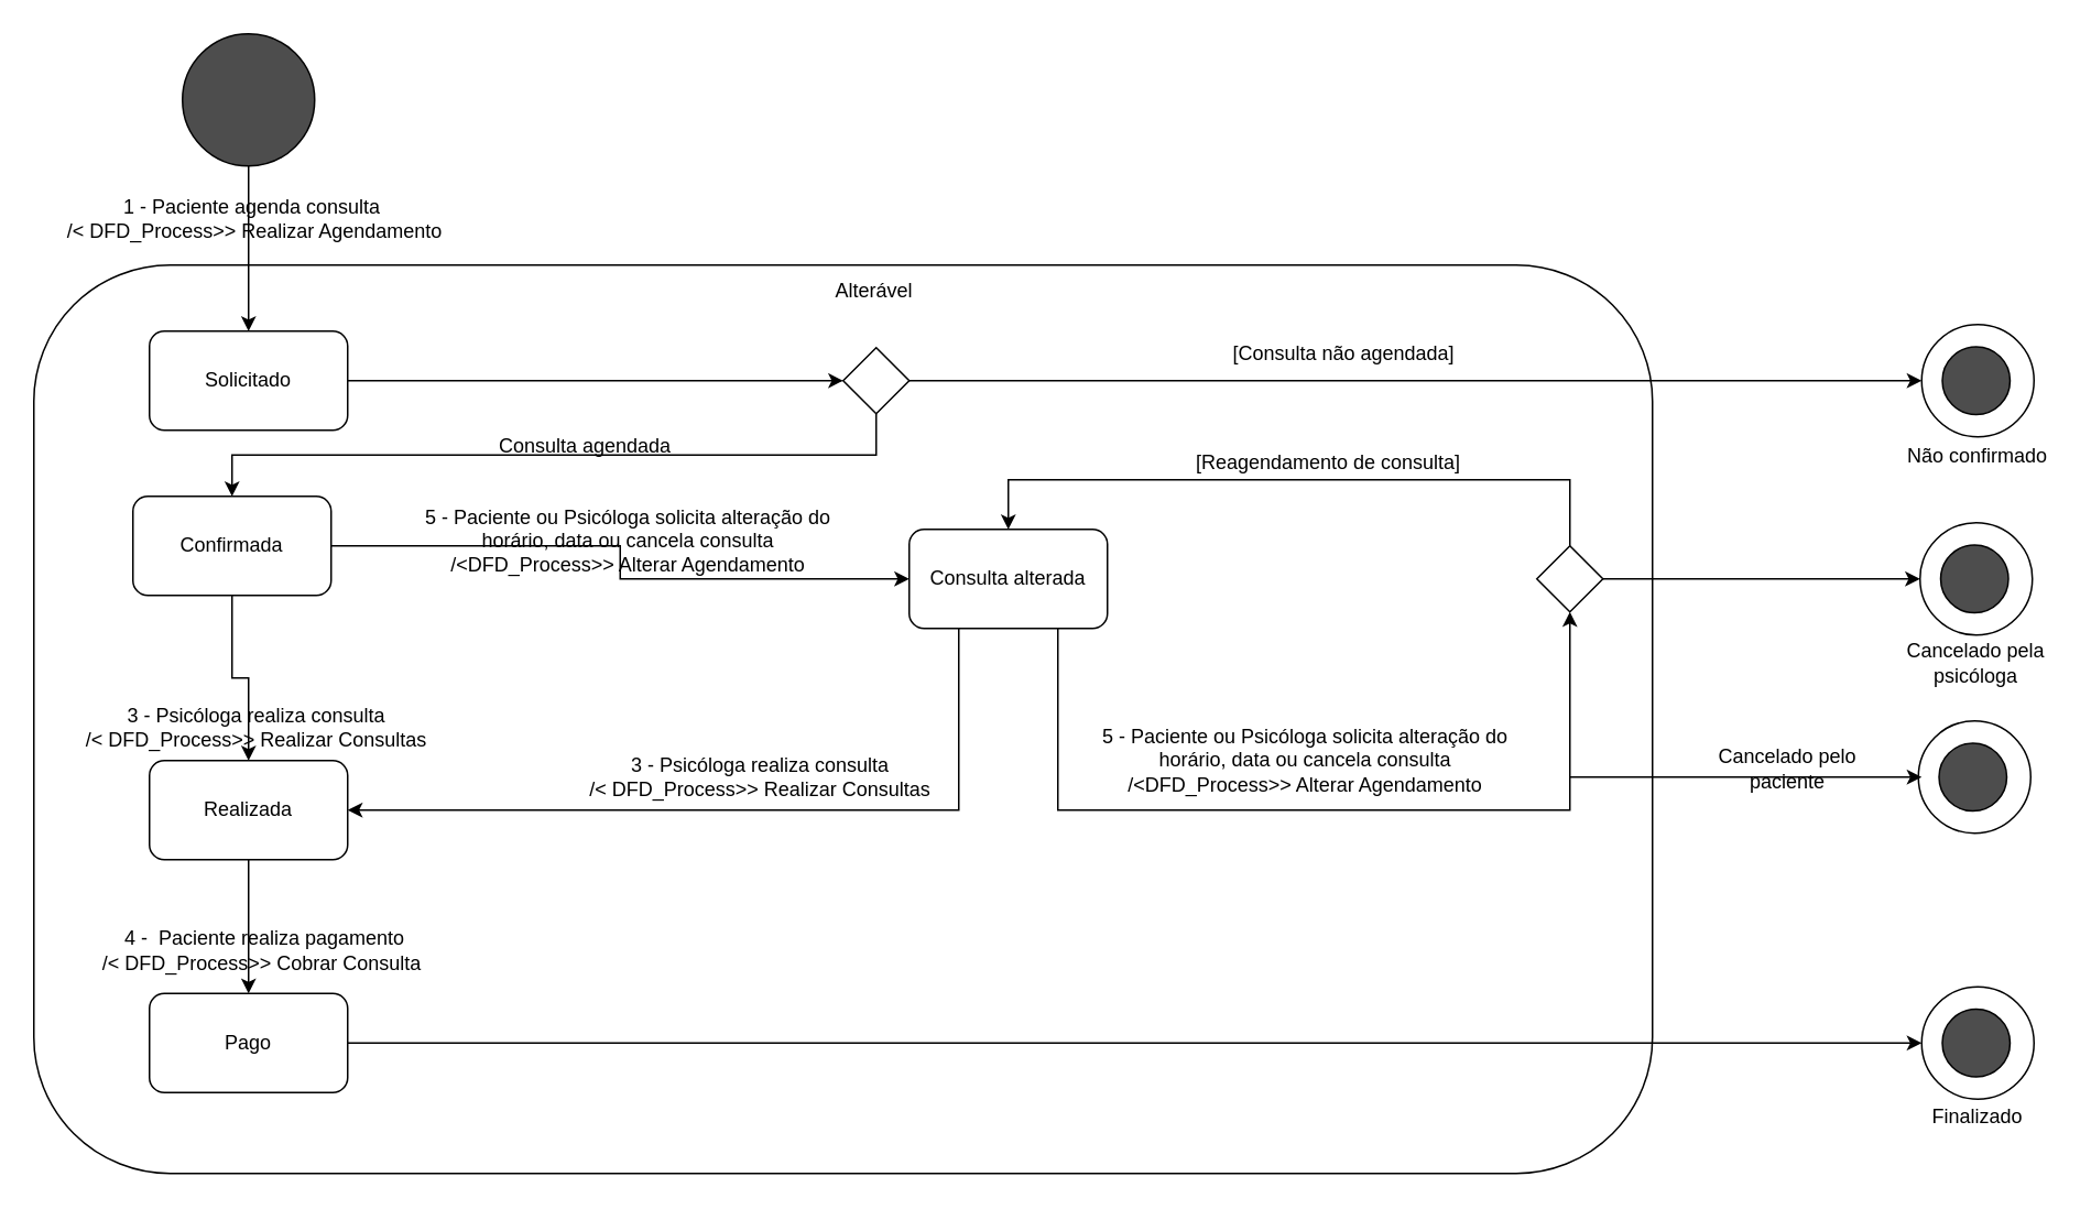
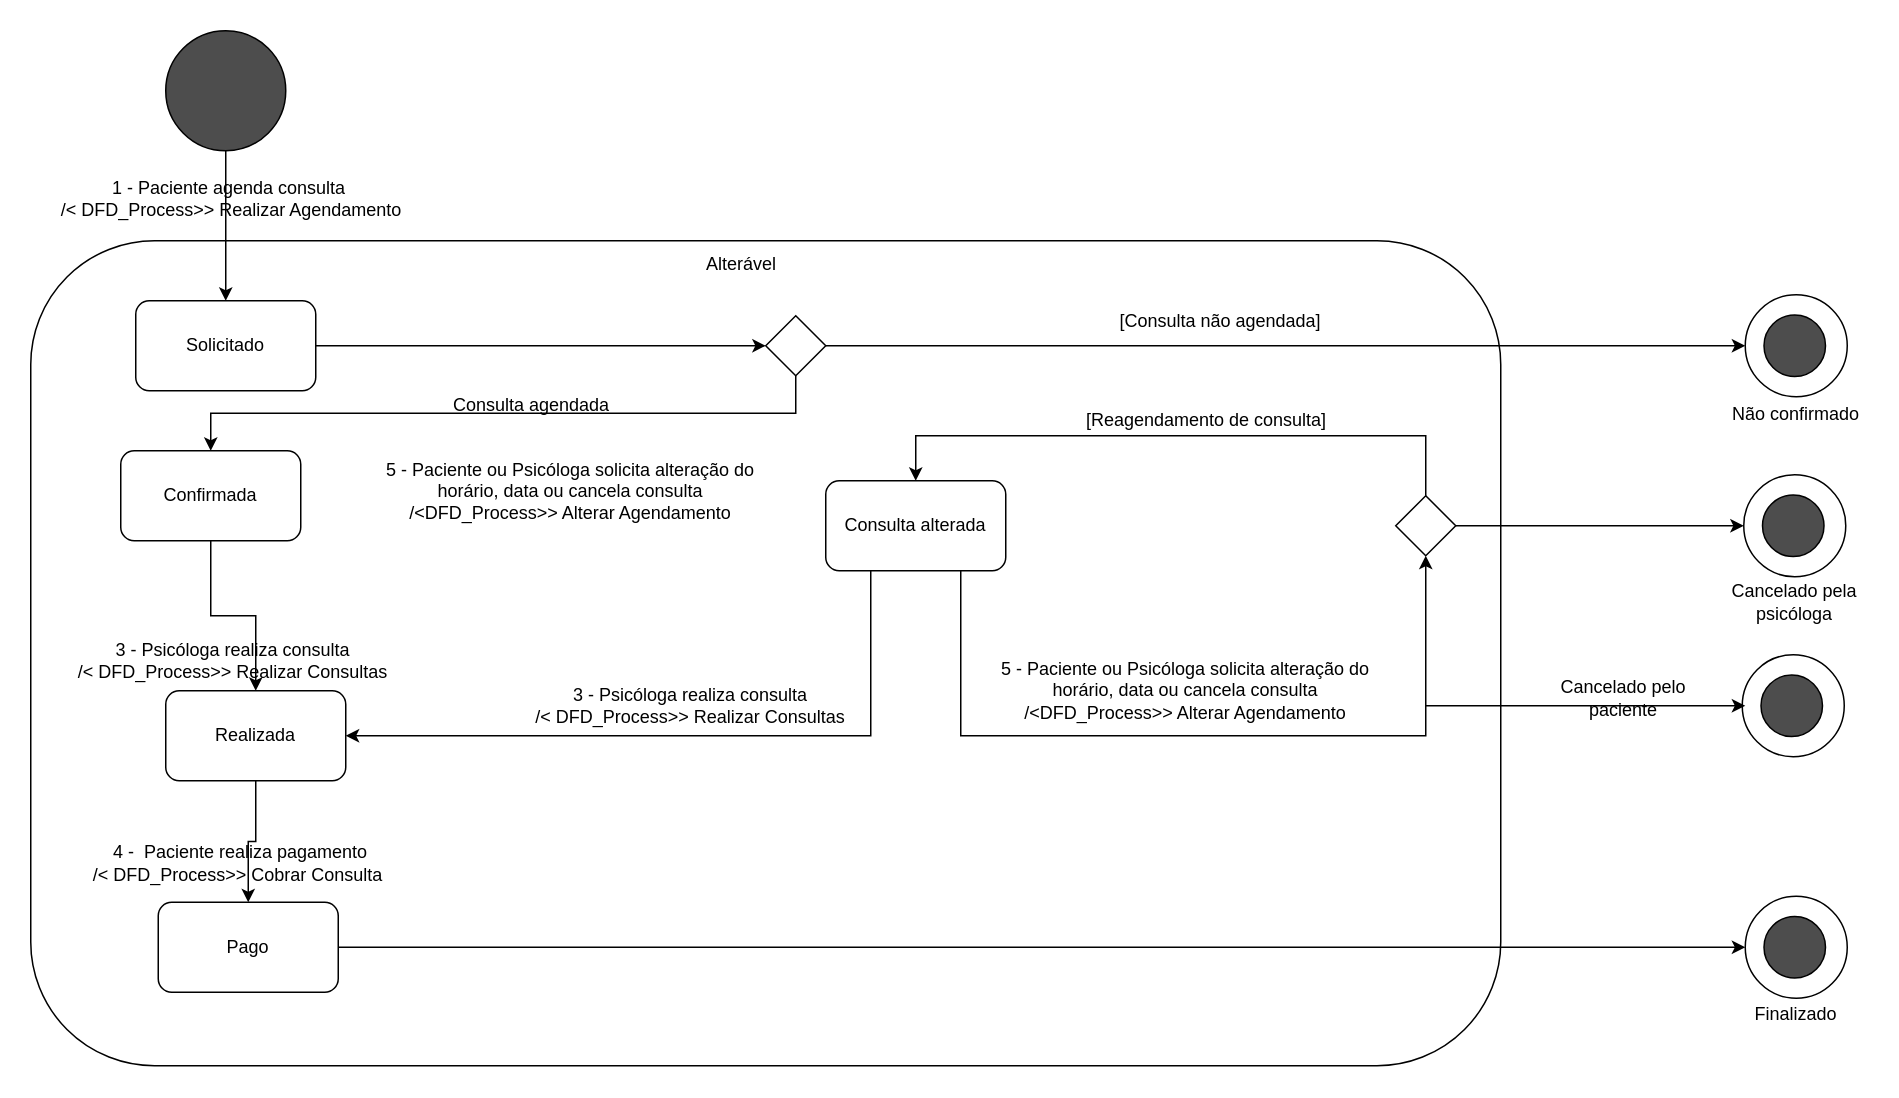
- <mxCell id="9" value="Alterável" style="text;html=1;strokeColor=none;fillColor=none;align=center;verticalAlign=middle;whiteSpace=wrap;rounded=0;" vertex="1" parent="1"><mxGeometry x="509" y="166" width="40" height="20" as="geometry" /></mxCell>
+ <mxCell id="9" value="Alterável" style="text;html=1;strokeColor=none;fillColor=none;align=center;verticalAlign=middle;whiteSpace=wrap;rounded=0;" vertex="1" parent="1"><mxGeometry x="474" y="166" width="40" height="20" as="geometry" /></mxCell>
- <mxCell id="15" style="edgeStyle=orthogonalEdgeStyle;rounded=0;orthogonalLoop=1;jettySize=auto;html=1;exitX=1;exitY=0.5;exitDx=0;exitDy=0;" edge="1" parent="1" source="16" target="28"><mxGeometry relative="1" as="geometry" /></mxCell>
- <mxCell id="23" value="Realizada" style="rounded=1;whiteSpace=wrap;html=1;strokeColor=#000000;fillColor=#FFFFFF;gradientColor=#ffffff;" vertex="1" parent="1"><mxGeometry x="90" y="460" width="120" height="60" as="geometry" /></mxCell>
+ <mxCell id="23" value="Realizada" style="rounded=1;whiteSpace=wrap;html=1;strokeColor=#000000;fillColor=#FFFFFF;gradientColor=#ffffff;" vertex="1" parent="1"><mxGeometry x="110" y="460" width="120" height="60" as="geometry" /></mxCell>
- <mxCell id="19" value="Pago" style="rounded=1;whiteSpace=wrap;html=1;strokeColor=#000000;fillColor=#FFFFFF;gradientColor=#ffffff;" vertex="1" parent="1"><mxGeometry x="90" y="601" width="120" height="60" as="geometry" /></mxCell>
+ <mxCell id="19" value="Pago" style="rounded=1;whiteSpace=wrap;html=1;strokeColor=#000000;fillColor=#FFFFFF;gradientColor=#ffffff;" vertex="1" parent="1"><mxGeometry x="105" y="601" width="120" height="60" as="geometry" /></mxCell>
